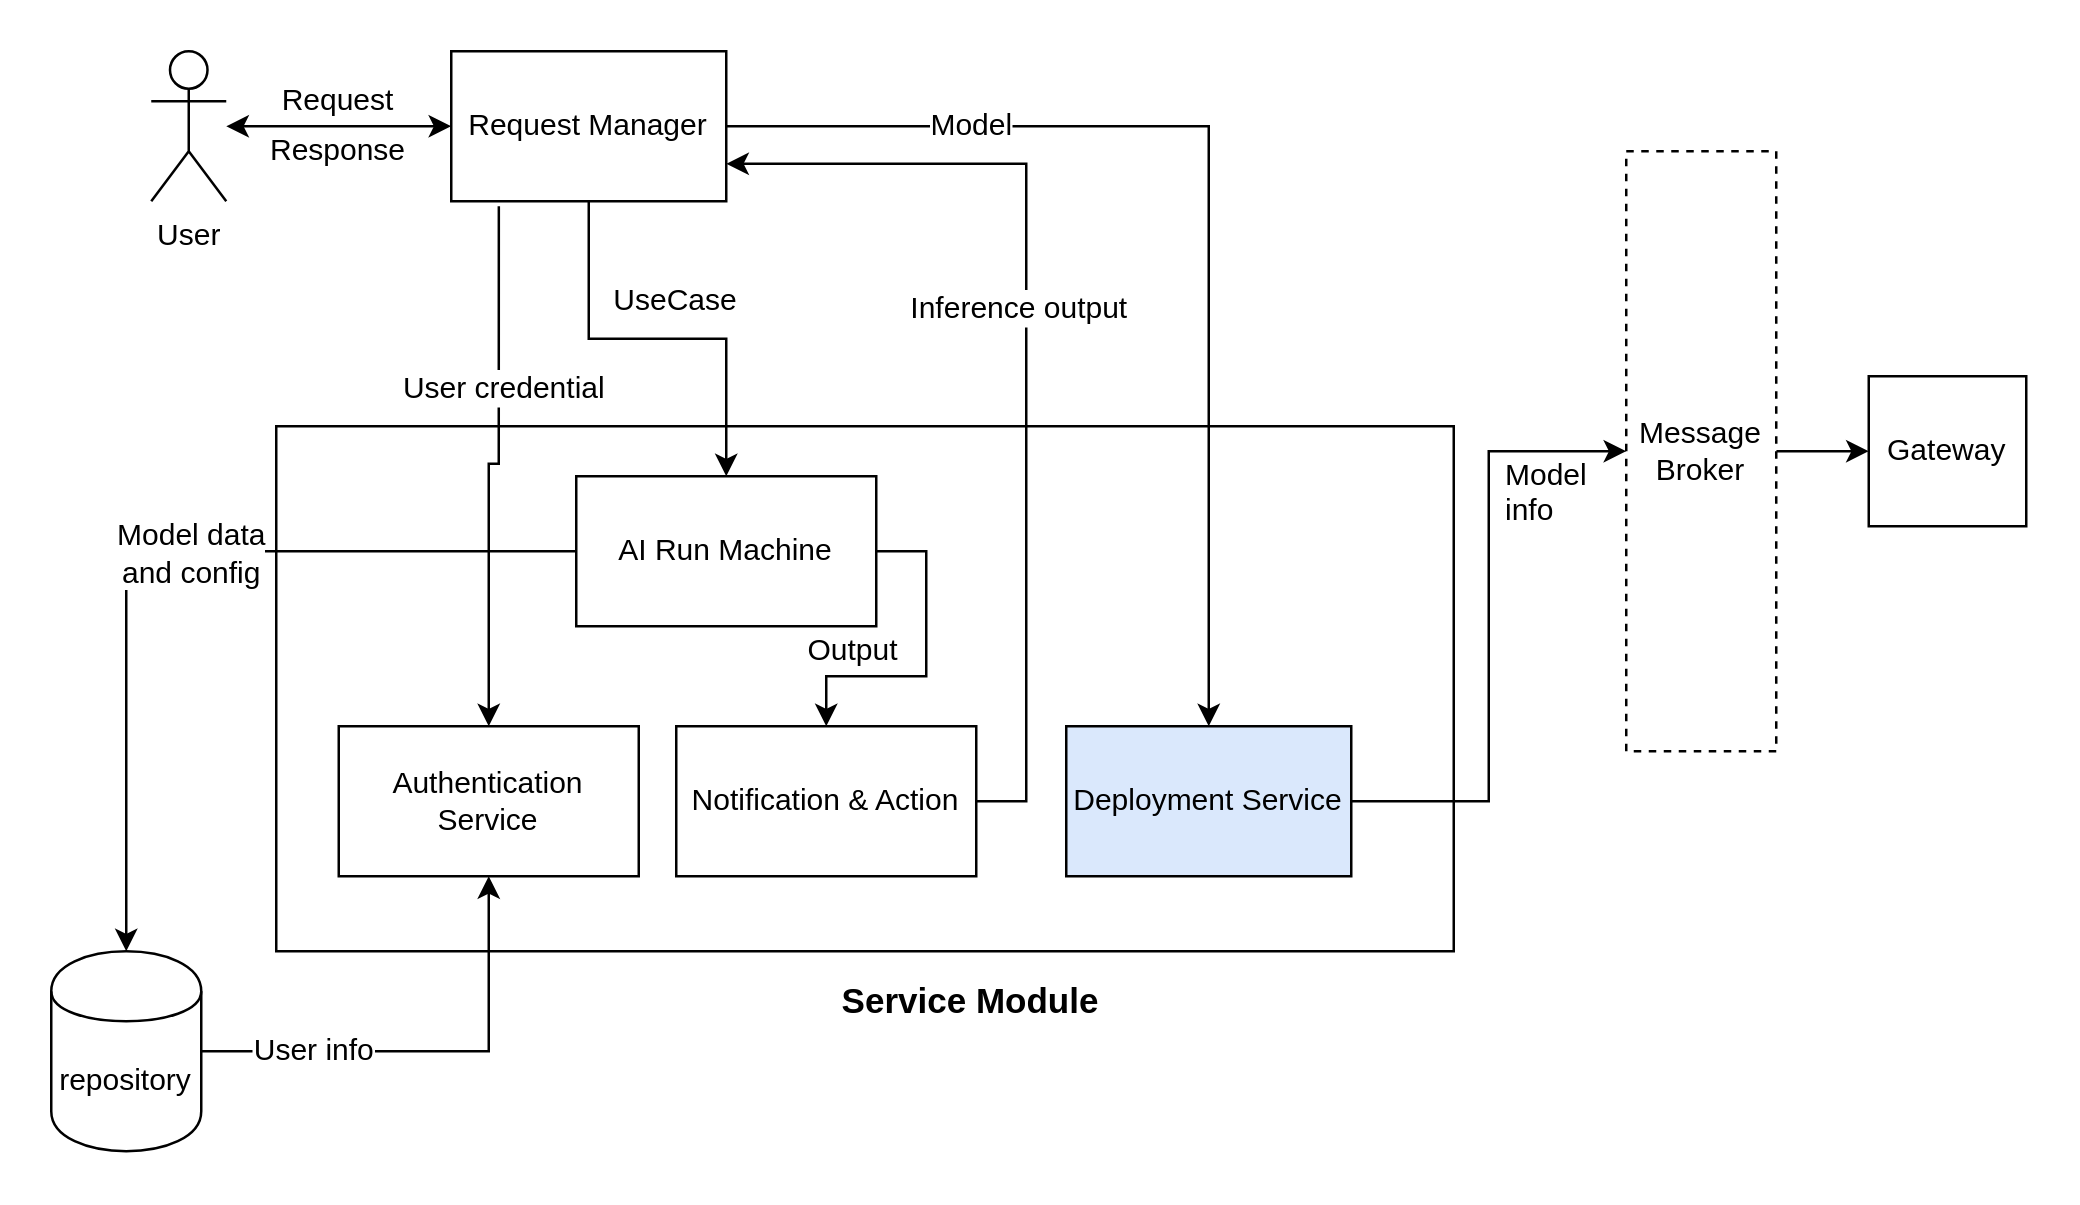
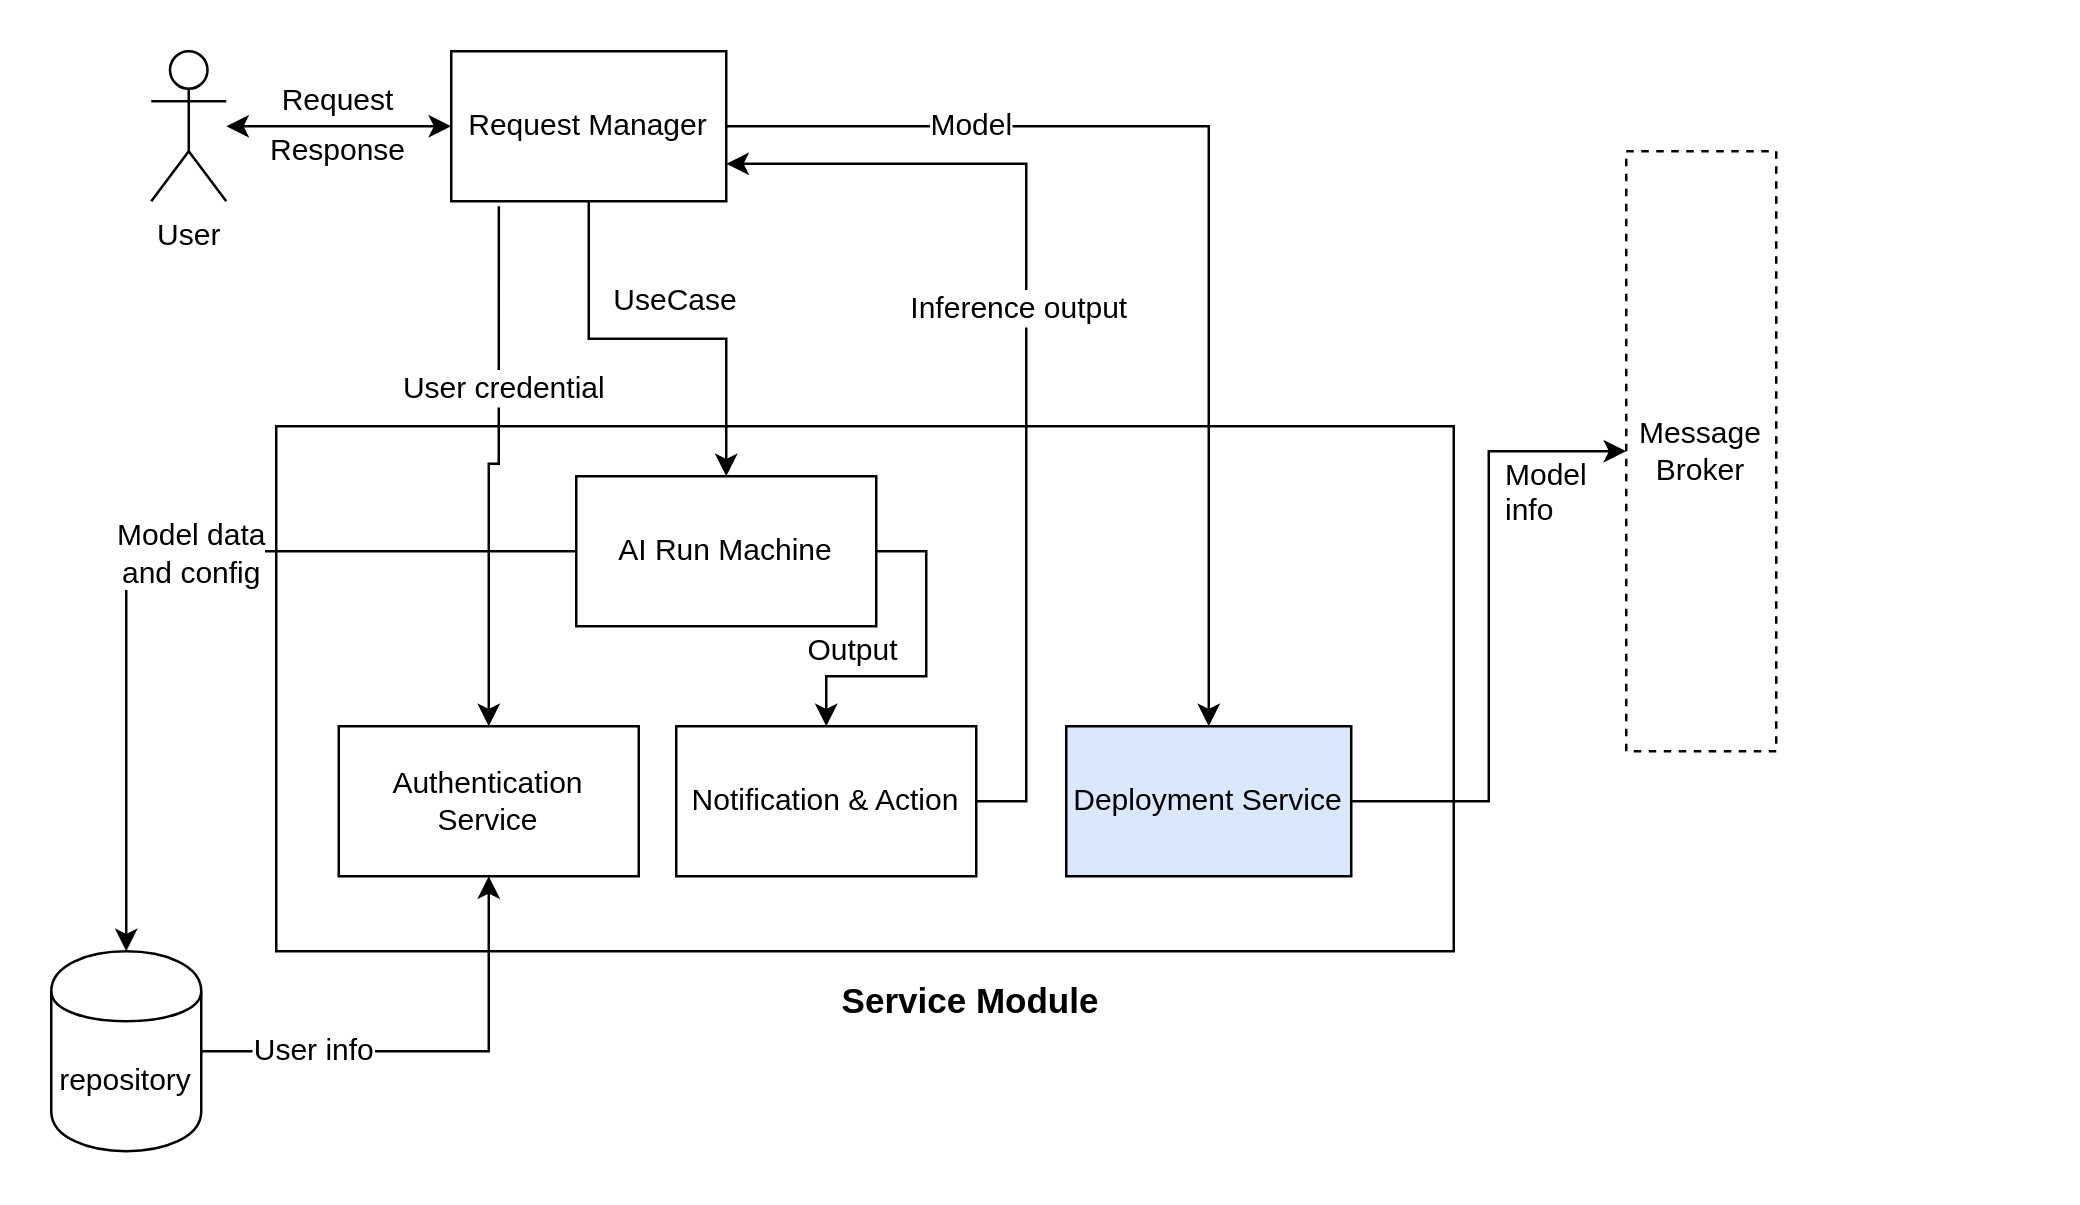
- <mxCell id="25" style="edgeStyle=orthogonalEdgeStyle;rounded=0;orthogonalLoop=1;jettySize=auto;html=1;entryX=0;entryY=0.5;entryDx=0;entryDy=0;" edge="1" parent="1" source="26" target="9"><mxGeometry relative="1" as="geometry" /></mxCell>
- <mxCell id="9" value="Gateway" style="rounded=0;whiteSpace=wrap;html=1;" vertex="1" parent="1"><mxGeometry x="747" y="150" width="63" height="60" as="geometry" /></mxCell>
